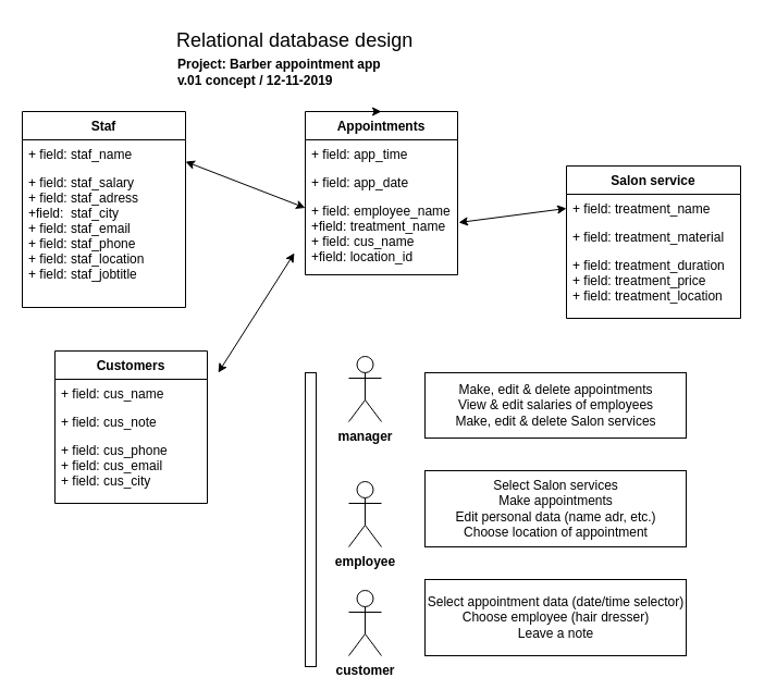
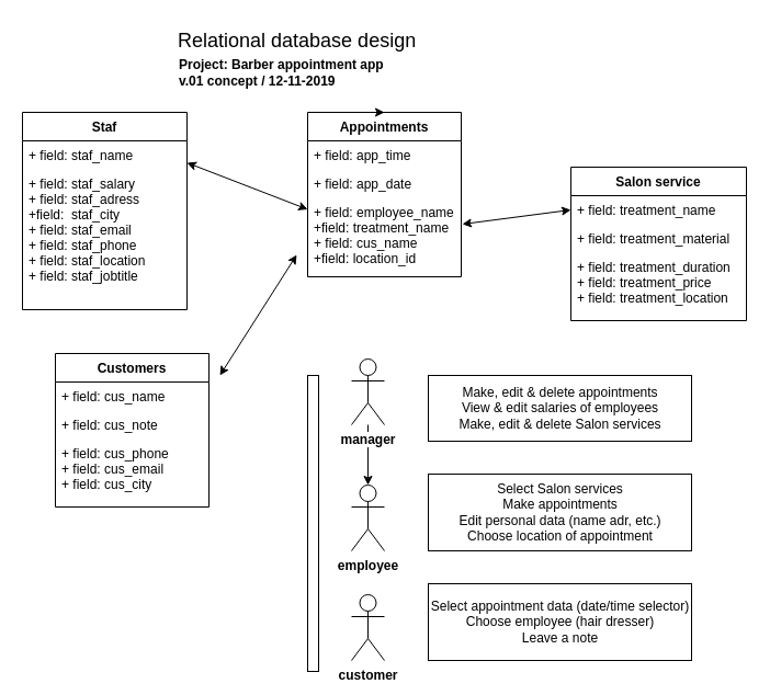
+ <mxCell id="21" value="" style="edgeStyle=orthogonalEdgeStyle;rounded=0;orthogonalLoop=1;jettySize=auto;html=1;" edge="1" parent="1" source="22" target="23"><mxGeometry relative="1" as="geometry" /></mxCell>
